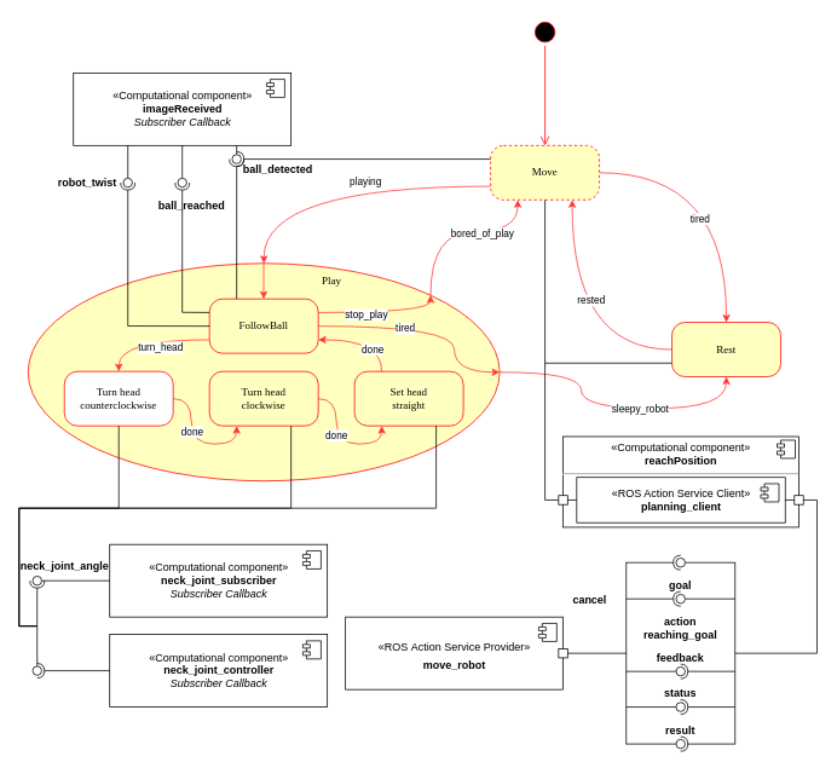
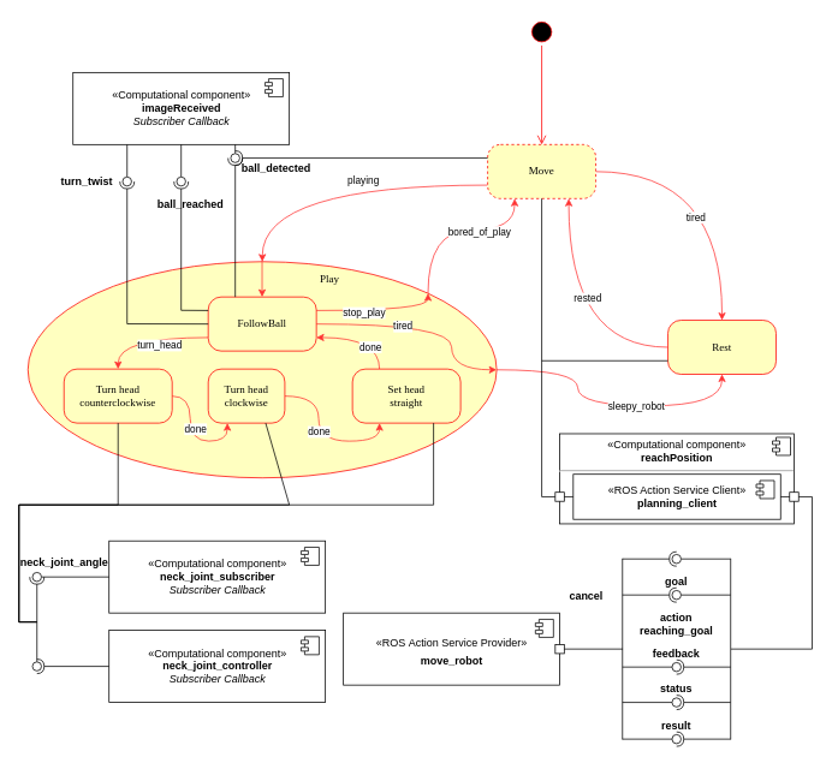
- <mxCell id="86" value="robot_twist" style="text;align=center;fontStyle=1;verticalAlign=middle;spacingLeft=3;spacingRight=3;strokeColor=none;rotatable=0;points=[[0,0.5],[1,0.5]];portConstraint=eastwest;html=1;" parent="1" vertex="1"><mxGeometry x="55" y="188" width="80" height="26" as="geometry" /></mxCell>
+ <mxCell id="86" value="turn_twist" style="text;align=center;fontStyle=1;verticalAlign=middle;spacingLeft=3;spacingRight=3;strokeColor=none;rotatable=0;points=[[0,0.5],[1,0.5]];portConstraint=eastwest;html=1;" parent="1" vertex="1"><mxGeometry x="55" y="188" width="80" height="26" as="geometry" /></mxCell>
- <mxCell id="57" value="Turn head&lt;br&gt;counterclockwise" style="rounded=1;whiteSpace=wrap;html=1;arcSize=24;fillColor=#ffffff;strokeColor=#ff0000;shadow=0;comic=0;labelBackgroundColor=none;fontFamily=Verdana;fontSize=12;fontColor=#000000;align=center;" parent="1" vertex="1"><mxGeometry x="70" y="409.19" width="120" height="60" as="geometry" /></mxCell>
+ <mxCell id="57" value="Turn head&lt;br&gt;counterclockwise" style="rounded=1;whiteSpace=wrap;html=1;arcSize=24;fillColor=#ffffc0;strokeColor=#ff0000;shadow=0;comic=0;labelBackgroundColor=none;fontFamily=Verdana;fontSize=12;fontColor=#000000;align=center;" parent="1" vertex="1"><mxGeometry x="70" y="409.19" width="120" height="60" as="geometry" /></mxCell>
- <mxCell id="54" value="Turn head&lt;br&gt;clockwise" style="rounded=1;whiteSpace=wrap;html=1;arcSize=24;fillColor=#ffffc0;strokeColor=#ff0000;shadow=0;comic=0;labelBackgroundColor=none;fontFamily=Verdana;fontSize=12;fontColor=#000000;align=center;" parent="1" vertex="1"><mxGeometry x="230" y="409.19" width="120" height="60" as="geometry" /></mxCell>
+ <mxCell id="54" value="Turn head&lt;br&gt;clockwise" style="rounded=1;whiteSpace=wrap;html=1;arcSize=24;fillColor=#ffffc0;strokeColor=#ff0000;shadow=0;comic=0;labelBackgroundColor=none;fontFamily=Verdana;fontSize=12;fontColor=#000000;align=center;" parent="1" vertex="1"><mxGeometry x="230" y="409.19" width="85" height="60" as="geometry" /></mxCell>
